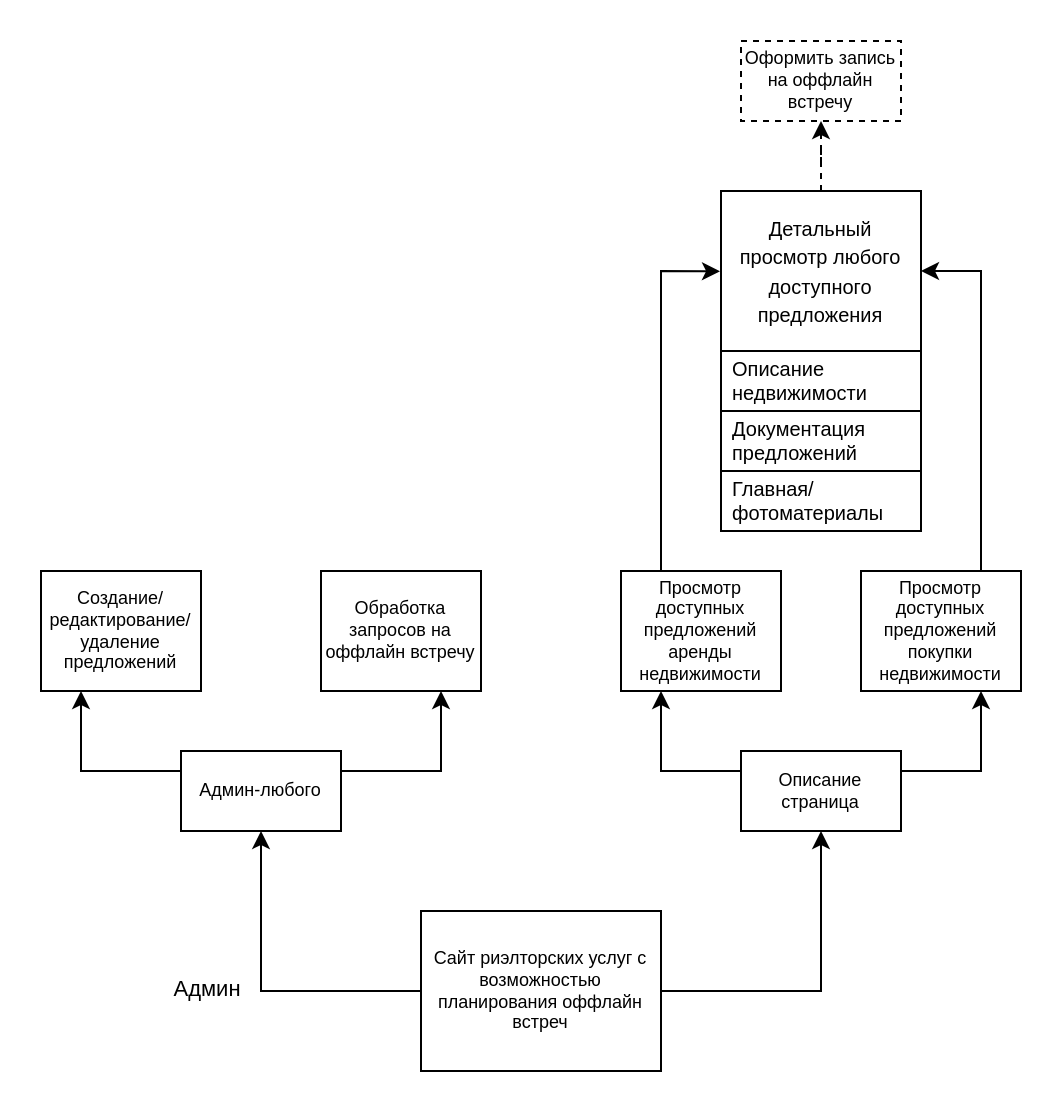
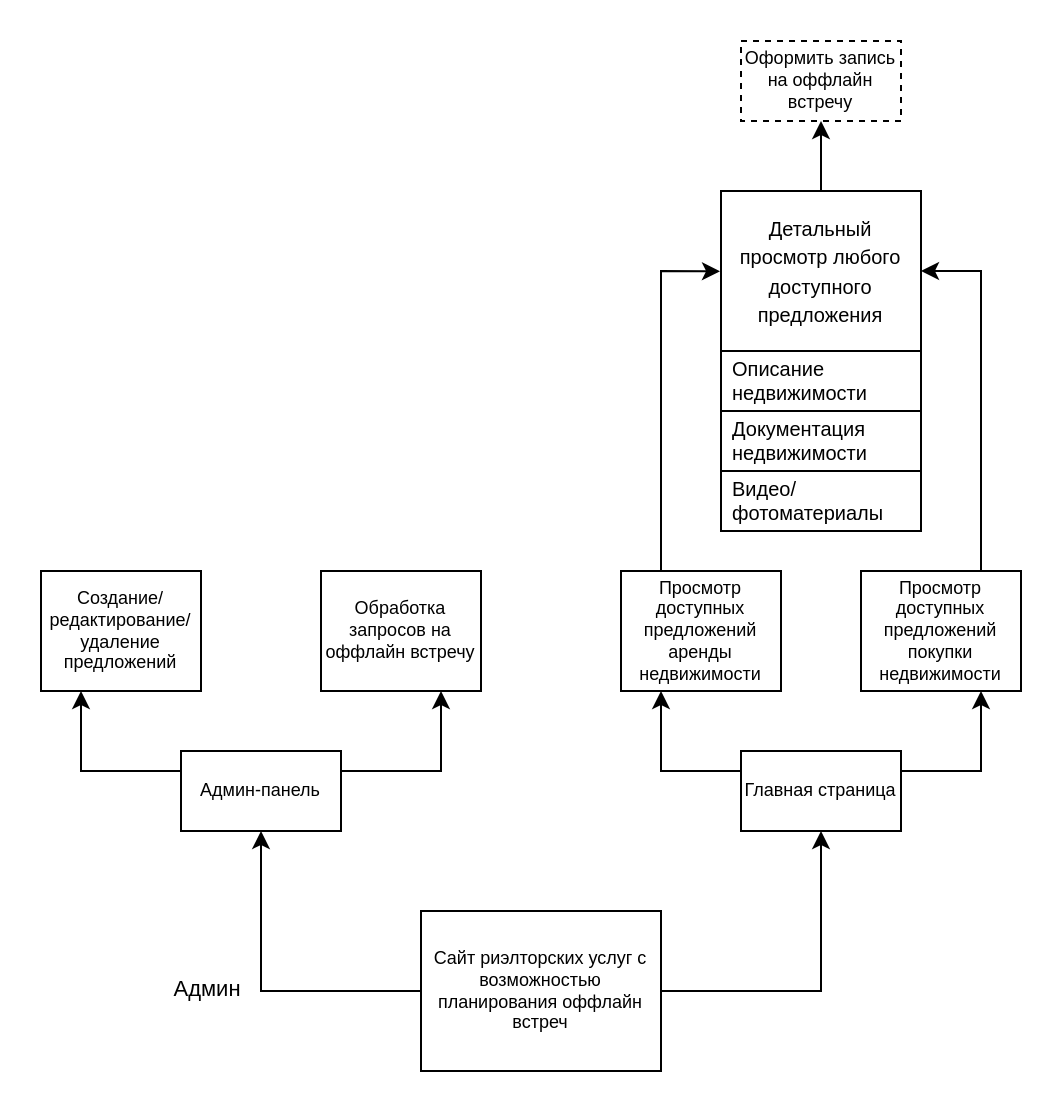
- <mxCell id="12" value="" style="edgeStyle=orthogonalEdgeStyle;rounded=0;orthogonalLoop=1;jettySize=auto;html=1;dashed=1;" parent="1" source="13" target="11" edge="1"><mxGeometry relative="1" as="geometry" /></mxCell>
+ <mxCell id="12" value="" style="edgeStyle=orthogonalEdgeStyle;rounded=0;orthogonalLoop=1;jettySize=auto;html=1;" parent="1" source="13" target="11" edge="1"><mxGeometry relative="1" as="geometry" /></mxCell>
- <mxCell id="15" value="Документация предложений" style="text;strokeColor=default;fillColor=none;align=left;verticalAlign=middle;spacingLeft=4;spacingRight=4;overflow=hidden;points=[[0,0.5],[1,0.5]];portConstraint=eastwest;rotatable=0;whiteSpace=wrap;html=1;fontSize=10;" parent="13" vertex="1"><mxGeometry y="110" width="100" height="30" as="geometry" /></mxCell>
+ <mxCell id="15" value="Документация недвижимости" style="text;strokeColor=default;fillColor=none;align=left;verticalAlign=middle;spacingLeft=4;spacingRight=4;overflow=hidden;points=[[0,0.5],[1,0.5]];portConstraint=eastwest;rotatable=0;whiteSpace=wrap;html=1;fontSize=10;" parent="13" vertex="1"><mxGeometry y="110" width="100" height="30" as="geometry" /></mxCell>
- <mxCell id="16" value="Главная/фотоматериалы" style="text;strokeColor=default;fillColor=none;align=left;verticalAlign=middle;spacingLeft=4;spacingRight=4;overflow=hidden;points=[[0,0.5],[1,0.5]];portConstraint=eastwest;rotatable=0;whiteSpace=wrap;html=1;fontSize=10;" parent="13" vertex="1"><mxGeometry y="140" width="100" height="30" as="geometry" /></mxCell>
+ <mxCell id="16" value="Видео/фотоматериалы" style="text;strokeColor=default;fillColor=none;align=left;verticalAlign=middle;spacingLeft=4;spacingRight=4;overflow=hidden;points=[[0,0.5],[1,0.5]];portConstraint=eastwest;rotatable=0;whiteSpace=wrap;html=1;fontSize=10;" parent="13" vertex="1"><mxGeometry y="140" width="100" height="30" as="geometry" /></mxCell>
- <mxCell id="8" value="Админ-любого" style="rounded=0;whiteSpace=wrap;html=1;fontSize=9;" parent="1" vertex="1"><mxGeometry x="90" y="375" width="80" height="40" as="geometry" /></mxCell>
+ <mxCell id="8" value="Админ-панель" style="rounded=0;whiteSpace=wrap;html=1;fontSize=9;" parent="1" vertex="1"><mxGeometry x="90" y="375" width="80" height="40" as="geometry" /></mxCell>
- <mxCell id="4" value="Описание страница" style="rounded=0;whiteSpace=wrap;html=1;fontSize=9;" parent="1" vertex="1"><mxGeometry x="370" y="375" width="80" height="40" as="geometry" /></mxCell>
+ <mxCell id="4" value="Главная страница" style="rounded=0;whiteSpace=wrap;html=1;fontSize=9;" parent="1" vertex="1"><mxGeometry x="370" y="375" width="80" height="40" as="geometry" /></mxCell>
